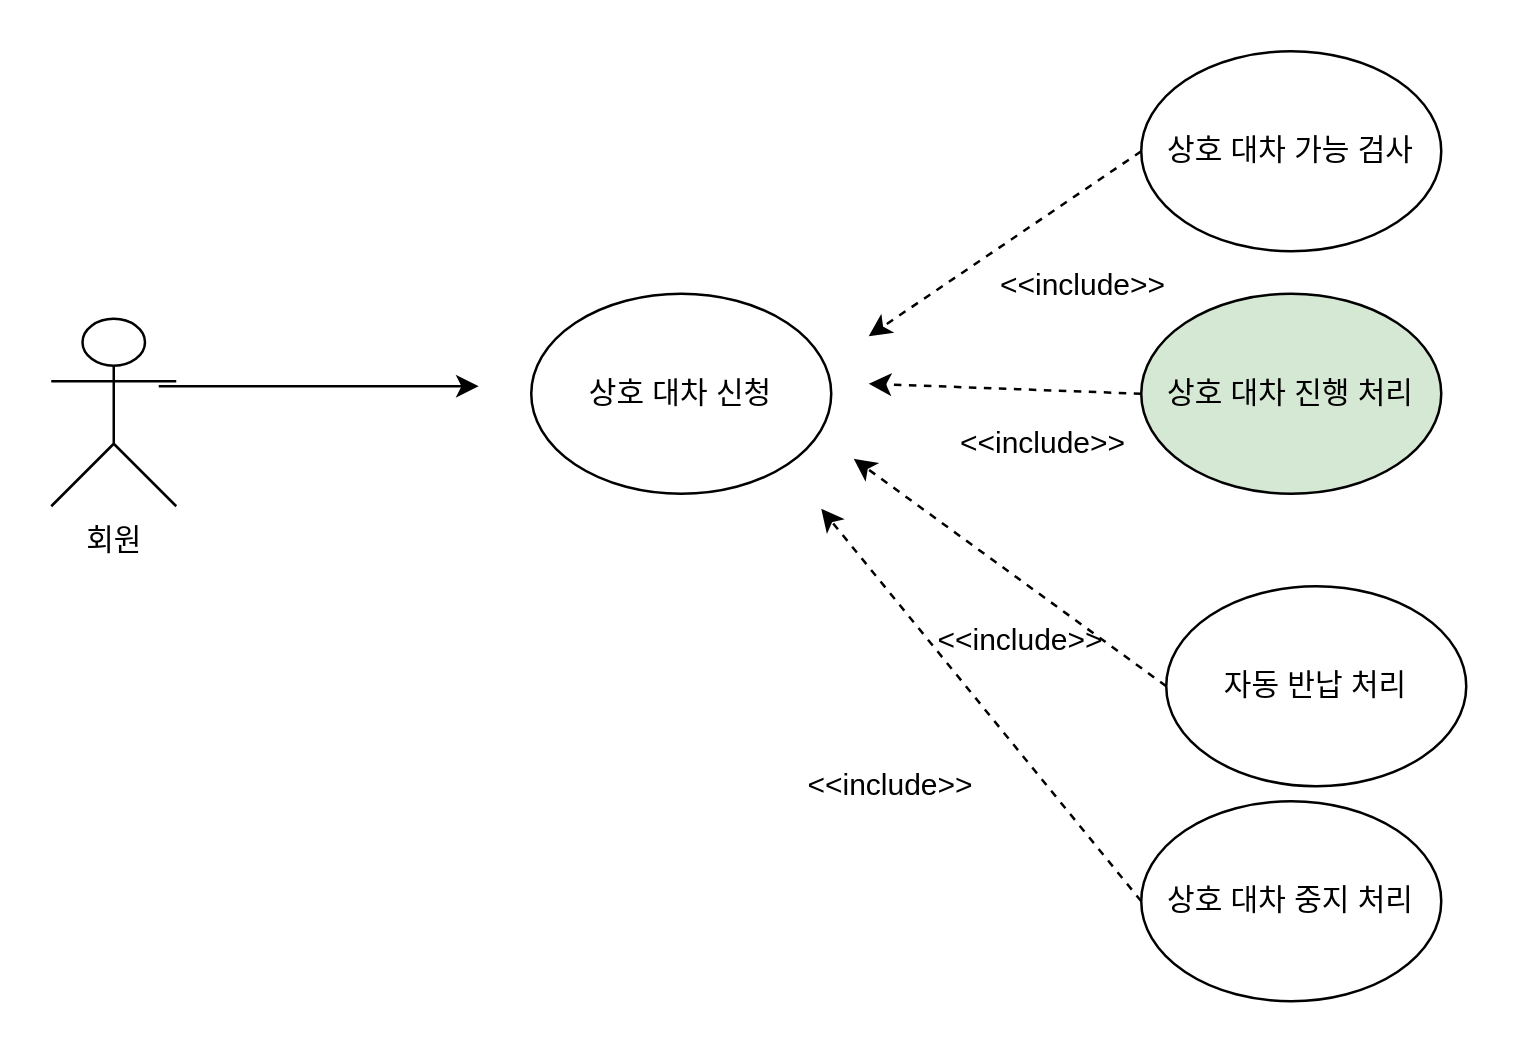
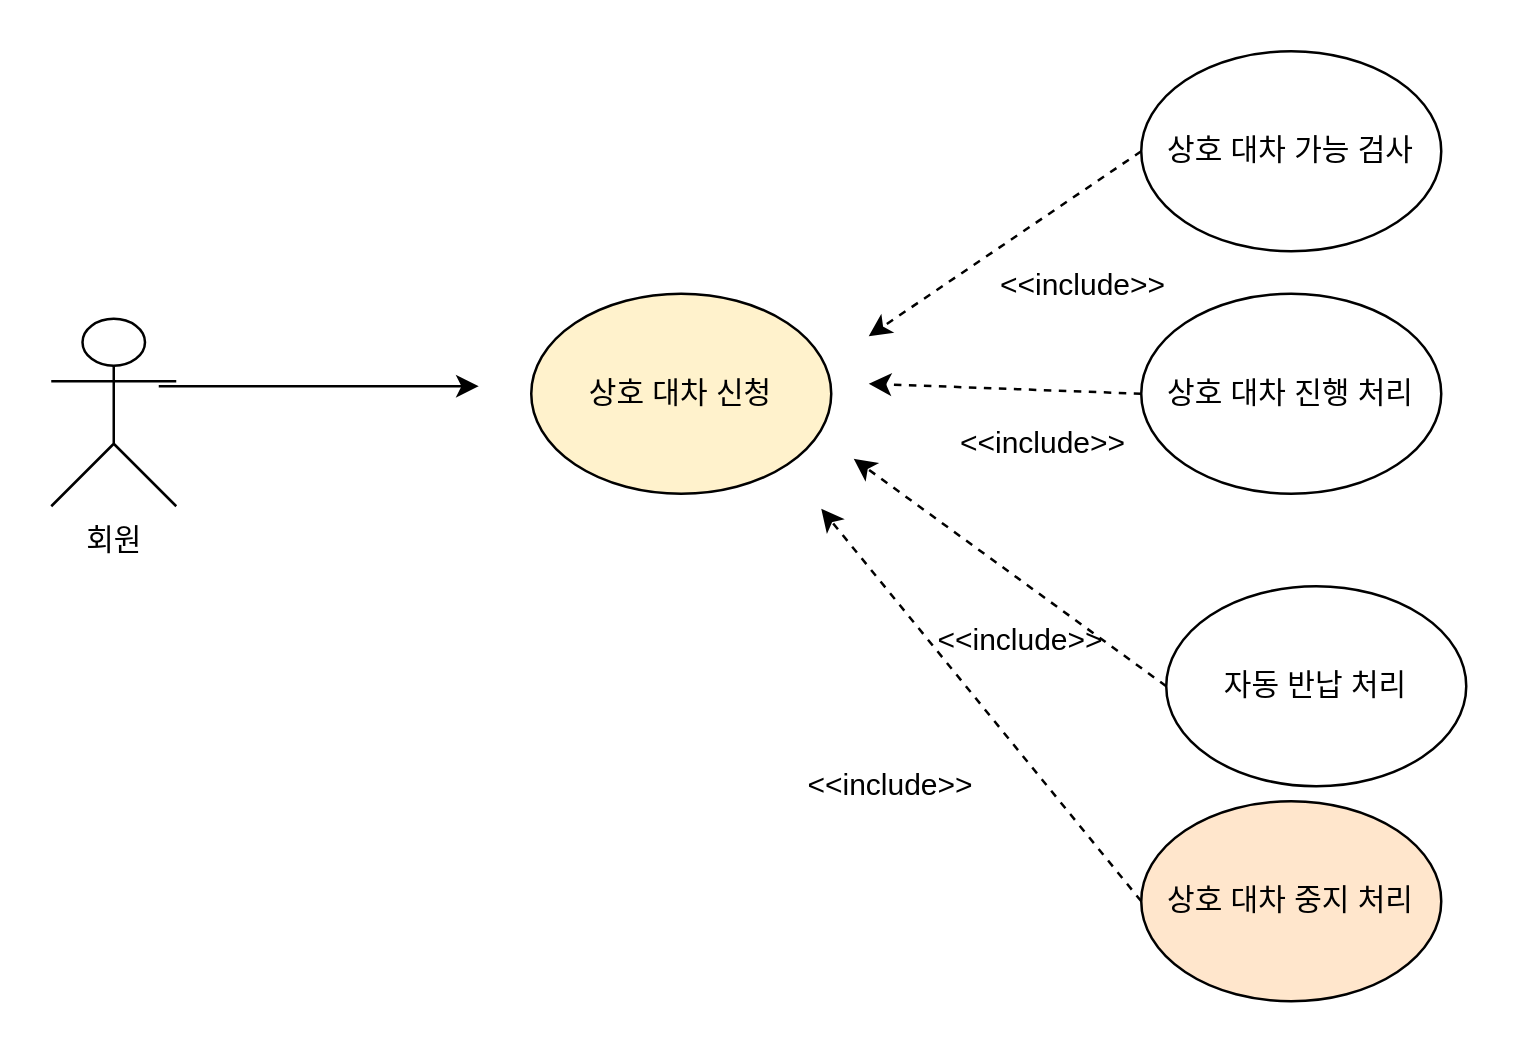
- <mxCell id="3" value="상호 대차 신청" style="ellipse;whiteSpace=wrap;html=1;" vertex="1" parent="1"><mxGeometry x="212" y="117" width="120" height="80" as="geometry" /></mxCell>
+ <mxCell id="3" value="상호 대차 신청" style="ellipse;whiteSpace=wrap;html=1;fillColor=#fff2cc;" vertex="1" parent="1"><mxGeometry x="212" y="117" width="120" height="80" as="geometry" /></mxCell>
- <mxCell id="6" value="상호 대차 진행 처리" style="ellipse;whiteSpace=wrap;html=1;fillColor=#d5e8d4;" vertex="1" parent="1"><mxGeometry x="456" y="117" width="120" height="80" as="geometry" /></mxCell>
+ <mxCell id="6" value="상호 대차 진행 처리" style="ellipse;whiteSpace=wrap;html=1;" vertex="1" parent="1"><mxGeometry x="456" y="117" width="120" height="80" as="geometry" /></mxCell>
- <mxCell id="8" value="상호 대차 중지 처리" style="ellipse;whiteSpace=wrap;html=1;" vertex="1" parent="1"><mxGeometry x="456" y="320" width="120" height="80" as="geometry" /></mxCell>
+ <mxCell id="8" value="상호 대차 중지 처리" style="ellipse;whiteSpace=wrap;html=1;fillColor=#ffe6cc;" vertex="1" parent="1"><mxGeometry x="456" y="320" width="120" height="80" as="geometry" /></mxCell>
